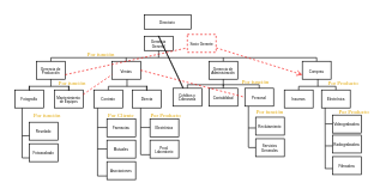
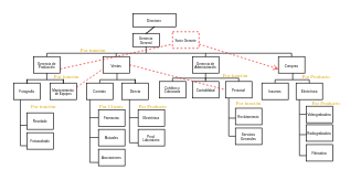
- <mxCell id="21" value="" style="endArrow=none;html=1;rounded=0;sketch=1;hachureGap=4;jiggle=2;curveFitting=1;fontFamily=Architects Daughter;fontSource=https%3A%2F%2Ffonts.googleapis.com%2Fcss%3Ffamily%3DArchitects%2BDaughter;fontSize=16;exitX=0.5;exitY=0;exitDx=0;exitDy=0;" parent="1" source="2" target="48" edge="1"><mxGeometry width="50" height="50" relative="1" as="geometry"><mxPoint x="185" y="120" as="sourcePoint" /><mxPoint x="235" y="70" as="targetPoint" /></mxGeometry></mxCell>
+ <mxCell id="21" value="" style="endArrow=none;html=1;rounded=0;sketch=1;hachureGap=4;jiggle=2;curveFitting=1;fontFamily=Architects Daughter;fontSource=https%3A%2F%2Ffonts.googleapis.com%2Fcss%3Ffamily%3DArchitects%2BDaughter;fontSize=16;entryX=0.5;entryY=1;entryDx=0;entryDy=0;exitX=0.5;exitY=0;exitDx=0;exitDy=0;" parent="1" source="2" target="20" edge="1"><mxGeometry width="50" height="50" relative="1" as="geometry"><mxPoint x="185" y="120" as="sourcePoint" /><mxPoint x="235" y="70" as="targetPoint" /></mxGeometry></mxCell>
